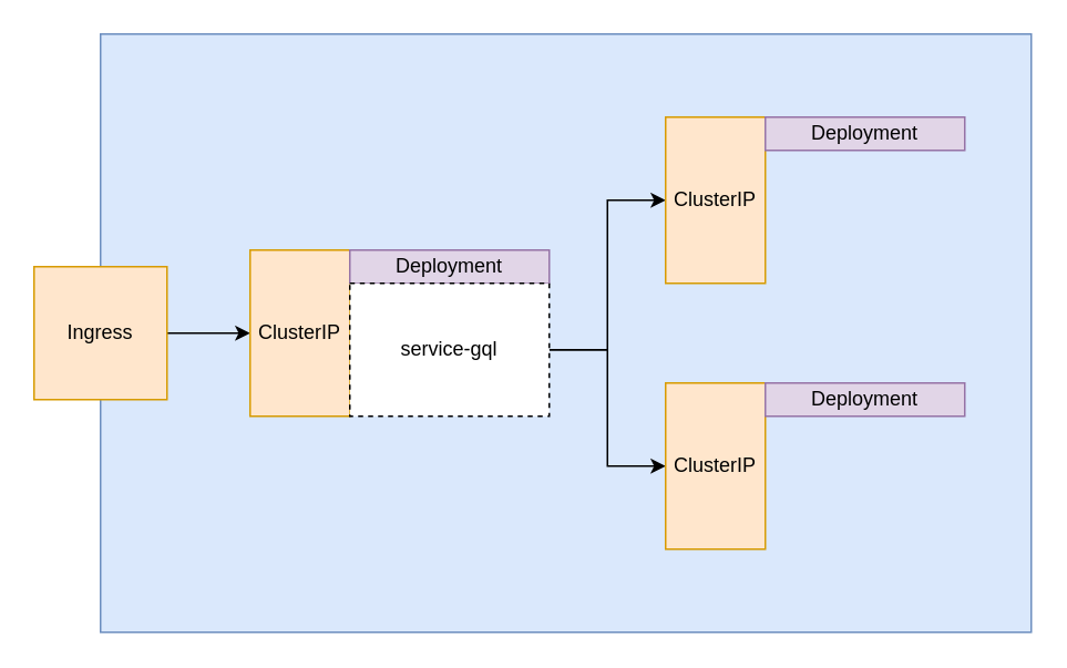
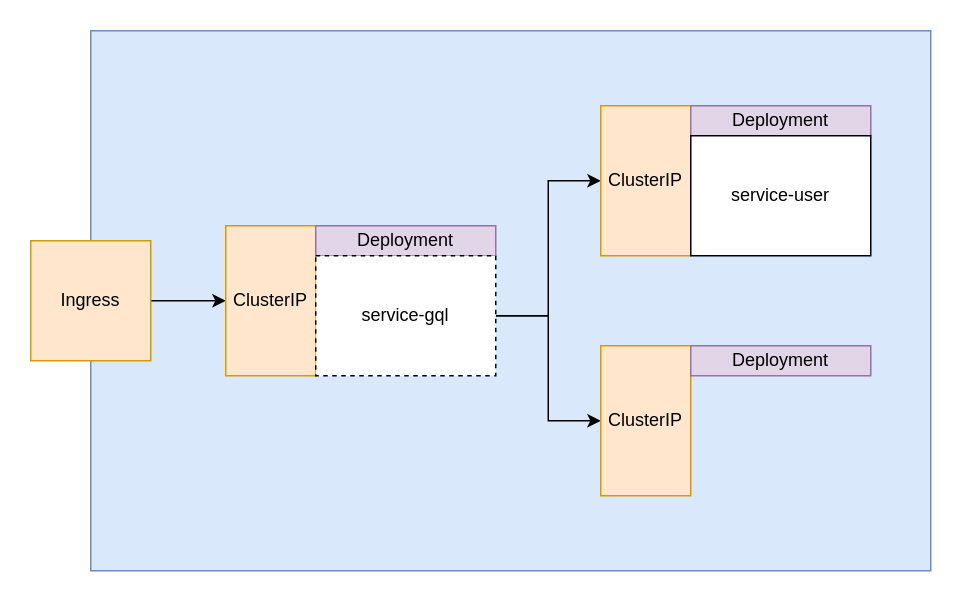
+ <mxCell id="12" value="service-user" style="rounded=0;whiteSpace=wrap;html=1;" vertex="1" parent="1"><mxGeometry x="460" y="90" width="120" height="80" as="geometry" /></mxCell>
